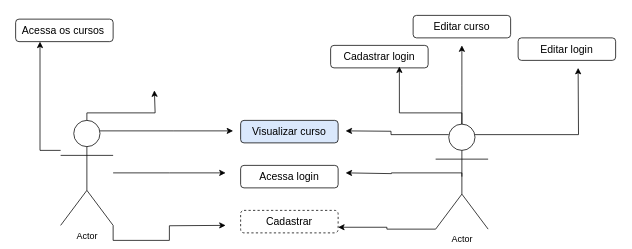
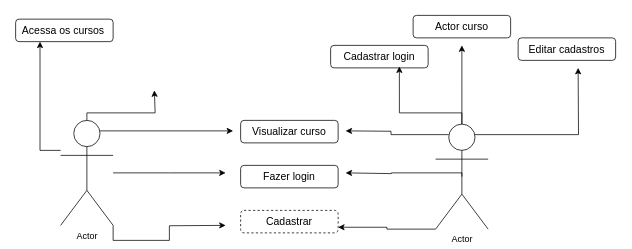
- <mxCell id="18" value="&lt;span style=&quot;font-size: 14px;&quot;&gt;Editar curso&lt;/span&gt;" style="rounded=1;whiteSpace=wrap;html=1;align=center;" vertex="1" parent="1"><mxGeometry x="550" y="20" width="130" height="30" as="geometry" /></mxCell>
+ <mxCell id="18" value="&lt;span style=&quot;font-size: 14px;&quot;&gt;Actor curso&lt;/span&gt;" style="rounded=1;whiteSpace=wrap;html=1;align=center;" vertex="1" parent="1"><mxGeometry x="550" y="20" width="130" height="30" as="geometry" /></mxCell>
- <mxCell id="17" value="&lt;span style=&quot;font-size: 14px;&quot;&gt;Editar login&lt;/span&gt;" style="rounded=1;whiteSpace=wrap;html=1;align=center;" vertex="1" parent="1"><mxGeometry x="690" y="50" width="130" height="30" as="geometry" /></mxCell>
+ <mxCell id="17" value="&lt;span style=&quot;font-size: 14px;&quot;&gt;Editar cadastros&lt;/span&gt;" style="rounded=1;whiteSpace=wrap;html=1;align=center;" vertex="1" parent="1"><mxGeometry x="690" y="50" width="130" height="30" as="geometry" /></mxCell>
- <mxCell id="14" value="&lt;span style=&quot;font-size: 14px;&quot;&gt;Visualizar curso&lt;/span&gt;" style="rounded=1;whiteSpace=wrap;html=1;align=center;fillColor=#dae8fc;" vertex="1" parent="1"><mxGeometry x="320" y="160" width="130" height="30" as="geometry" /></mxCell>
+ <mxCell id="14" value="&lt;span style=&quot;font-size: 14px;&quot;&gt;Visualizar curso&lt;/span&gt;" style="rounded=1;whiteSpace=wrap;html=1;align=center;" vertex="1" parent="1"><mxGeometry x="320" y="160" width="130" height="30" as="geometry" /></mxCell>
- <mxCell id="15" value="&lt;span style=&quot;font-size: 14px;&quot;&gt;Acessa login&lt;/span&gt;" style="rounded=1;whiteSpace=wrap;html=1;align=center;" vertex="1" parent="1"><mxGeometry x="320" y="220" width="130" height="30" as="geometry" /></mxCell>
+ <mxCell id="15" value="&lt;span style=&quot;font-size: 14px;&quot;&gt;Fazer login&lt;/span&gt;" style="rounded=1;whiteSpace=wrap;html=1;align=center;" vertex="1" parent="1"><mxGeometry x="320" y="220" width="130" height="30" as="geometry" /></mxCell>
